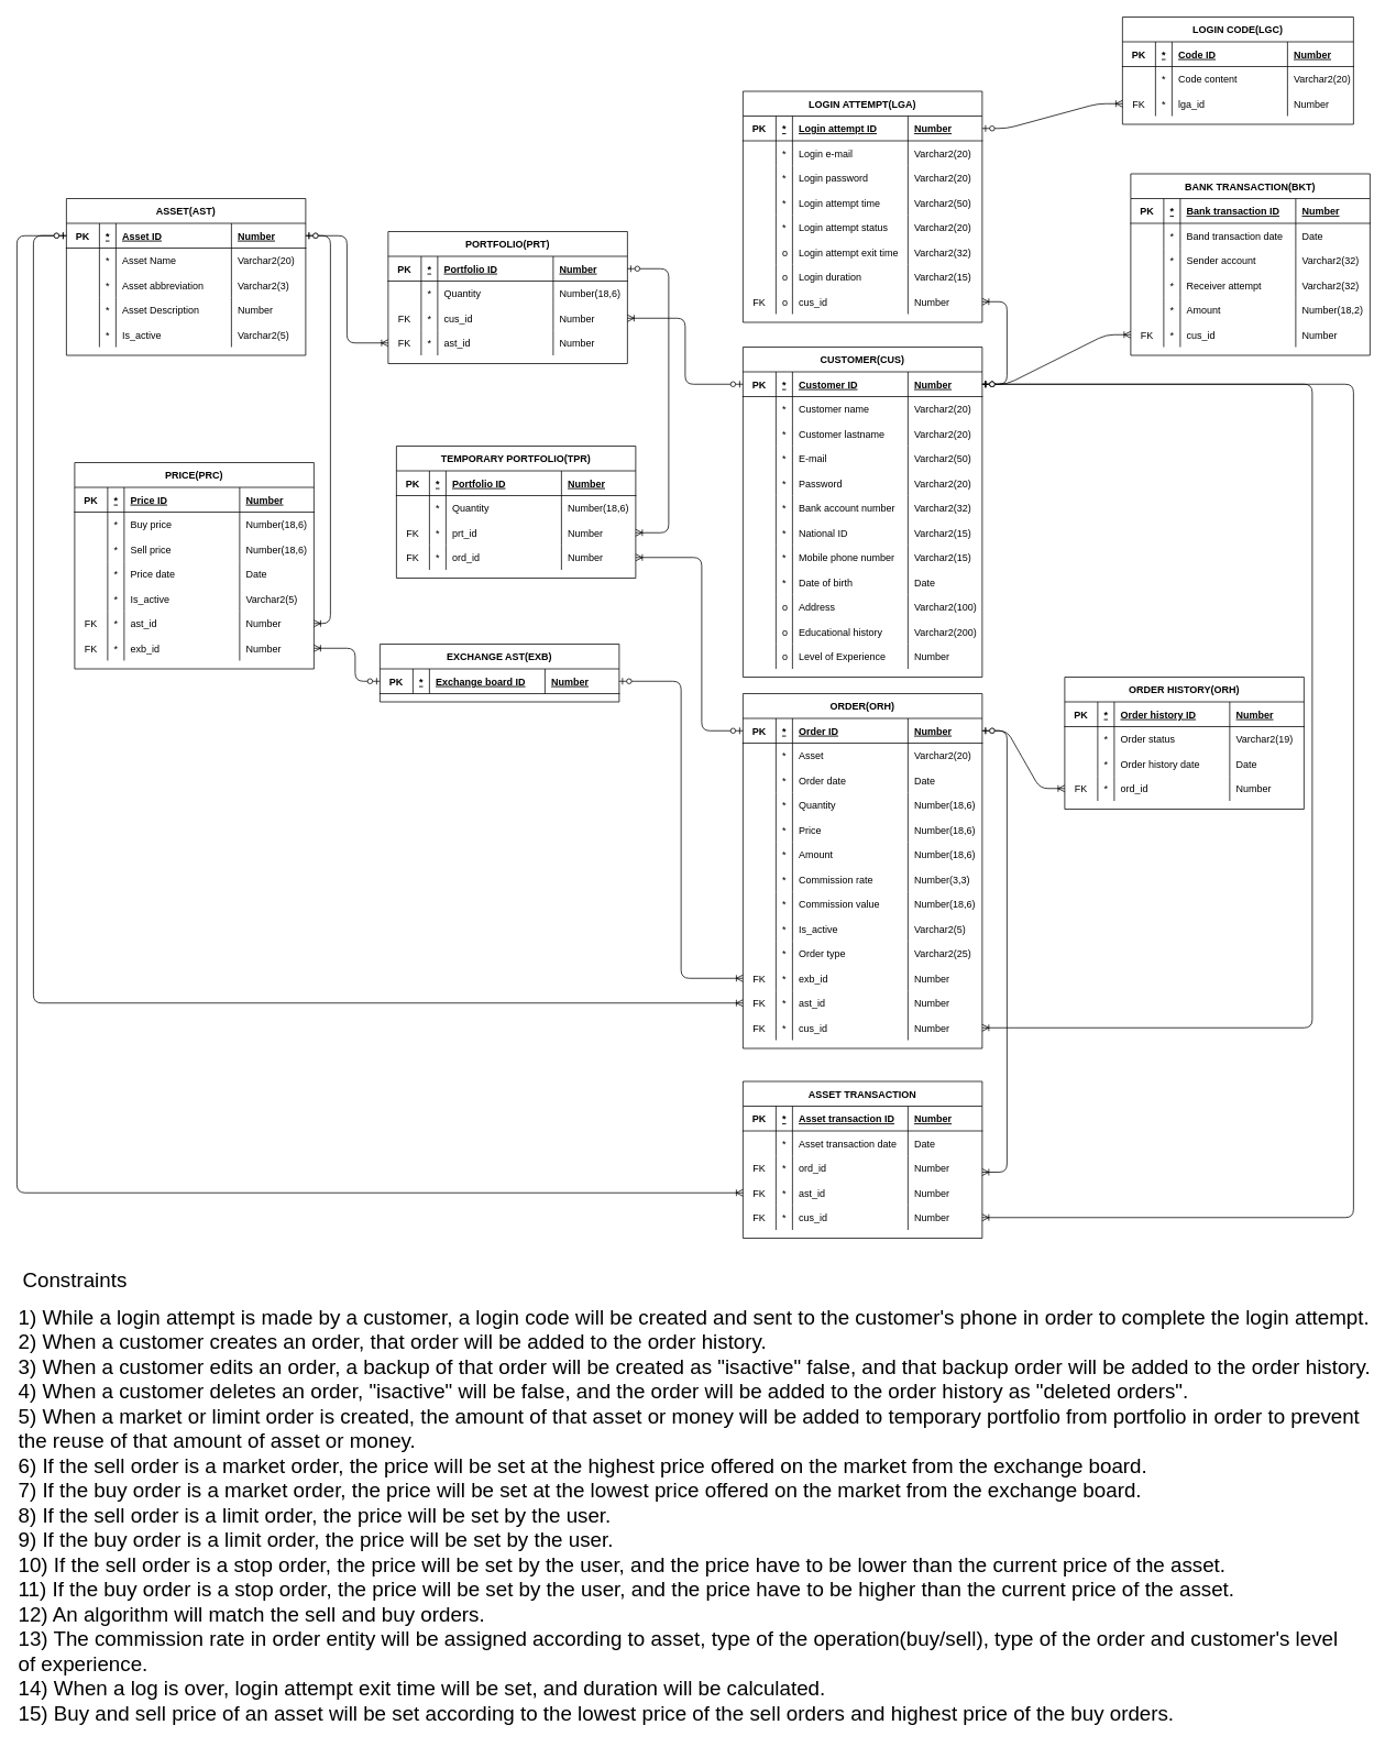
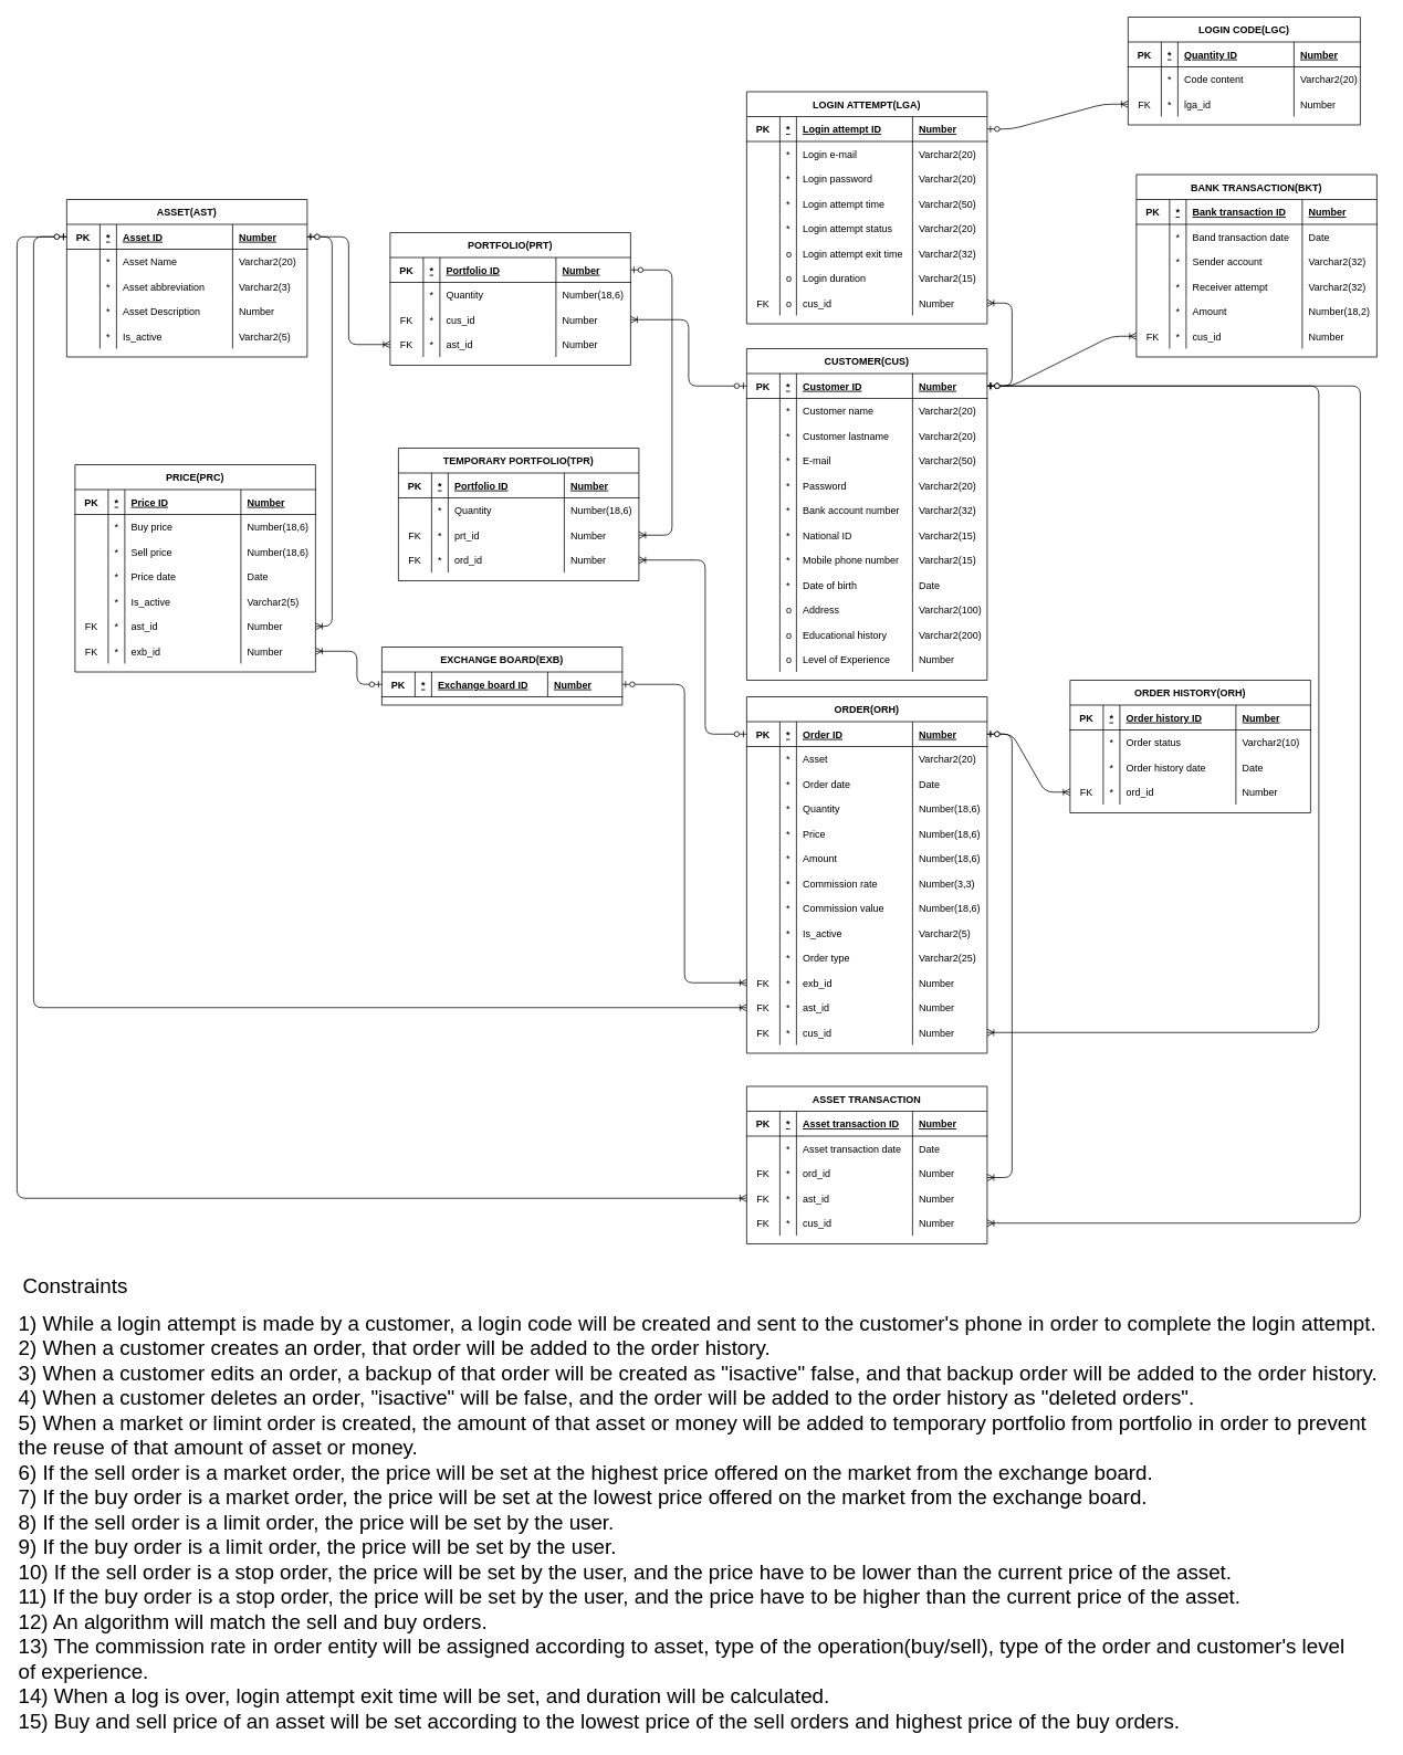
- <mxCell id="108" value="Code ID" style="shape=partialRectangle;overflow=hidden;connectable=0;fillColor=none;top=0;left=0;bottom=0;right=0;align=left;spacingLeft=6;fontStyle=5;" parent="105" vertex="1"><mxGeometry x="60" width="140" height="30" as="geometry" /></mxCell>
+ <mxCell id="108" value="Quantity ID" style="shape=partialRectangle;overflow=hidden;connectable=0;fillColor=none;top=0;left=0;bottom=0;right=0;align=left;spacingLeft=6;fontStyle=5;" parent="105" vertex="1"><mxGeometry x="60" width="140" height="30" as="geometry" /></mxCell>
- <mxCell id="262" value="EXCHANGE AST(EXB)" style="shape=table;startSize=30;container=1;collapsible=1;childLayout=tableLayout;fixedRows=1;rowLines=0;fontStyle=1;align=center;resizeLast=1;" parent="1" vertex="1"><mxGeometry x="460" y="780" width="290" height="70" as="geometry" /></mxCell>
+ <mxCell id="262" value="EXCHANGE BOARD(EXB)" style="shape=table;startSize=30;container=1;collapsible=1;childLayout=tableLayout;fixedRows=1;rowLines=0;fontStyle=1;align=center;resizeLast=1;" parent="1" vertex="1"><mxGeometry x="460" y="780" width="290" height="70" as="geometry" /></mxCell>
- <mxCell id="349" value="Varchar2(19)" style="shape=partialRectangle;overflow=hidden;connectable=0;fillColor=none;top=0;left=0;bottom=0;right=0;align=left;spacingLeft=6;" parent="345" vertex="1"><mxGeometry x="200" width="90" height="30" as="geometry" /></mxCell>
+ <mxCell id="349" value="Varchar2(10)" style="shape=partialRectangle;overflow=hidden;connectable=0;fillColor=none;top=0;left=0;bottom=0;right=0;align=left;spacingLeft=6;" parent="345" vertex="1"><mxGeometry x="200" width="90" height="30" as="geometry" /></mxCell>
